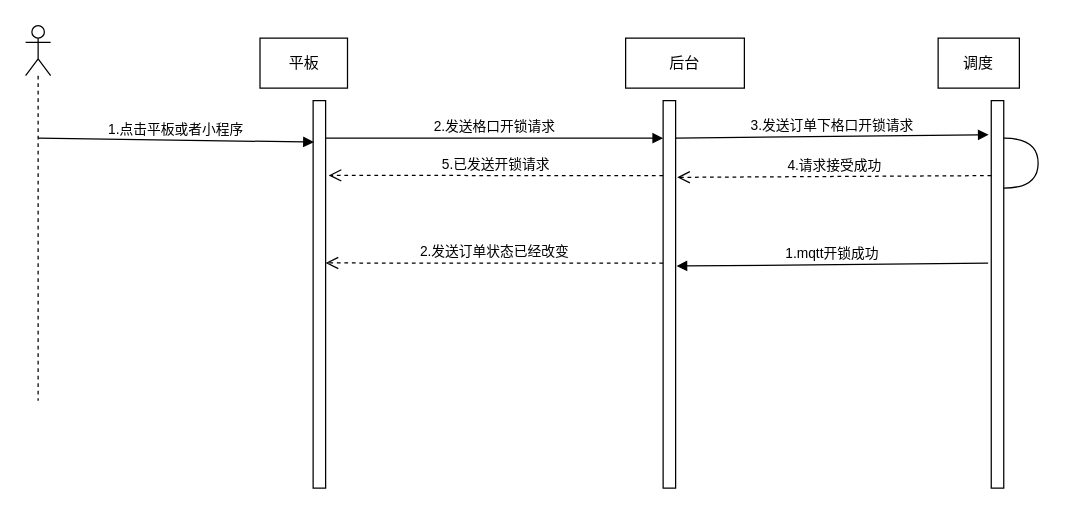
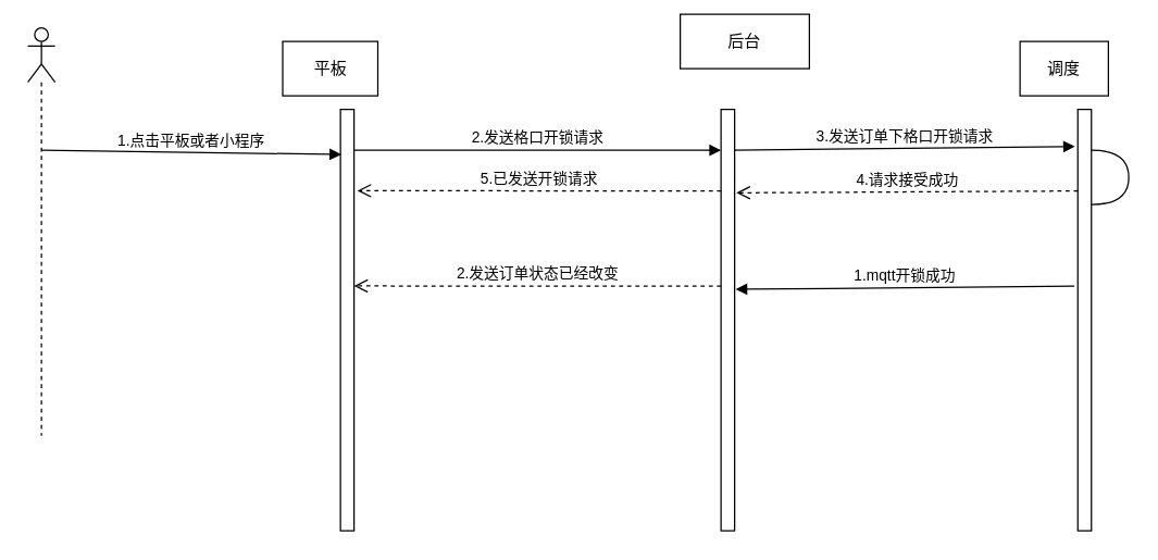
- <mxCell id="8" value="后台" style="whiteSpace=wrap;html=1;" parent="1" vertex="1"><mxGeometry x="500" y="30" width="95" height="40" as="geometry" /></mxCell>
+ <mxCell id="8" value="后台" style="whiteSpace=wrap;html=1;" parent="1" vertex="1"><mxGeometry x="500" y="10" width="95" height="40" as="geometry" /></mxCell>
